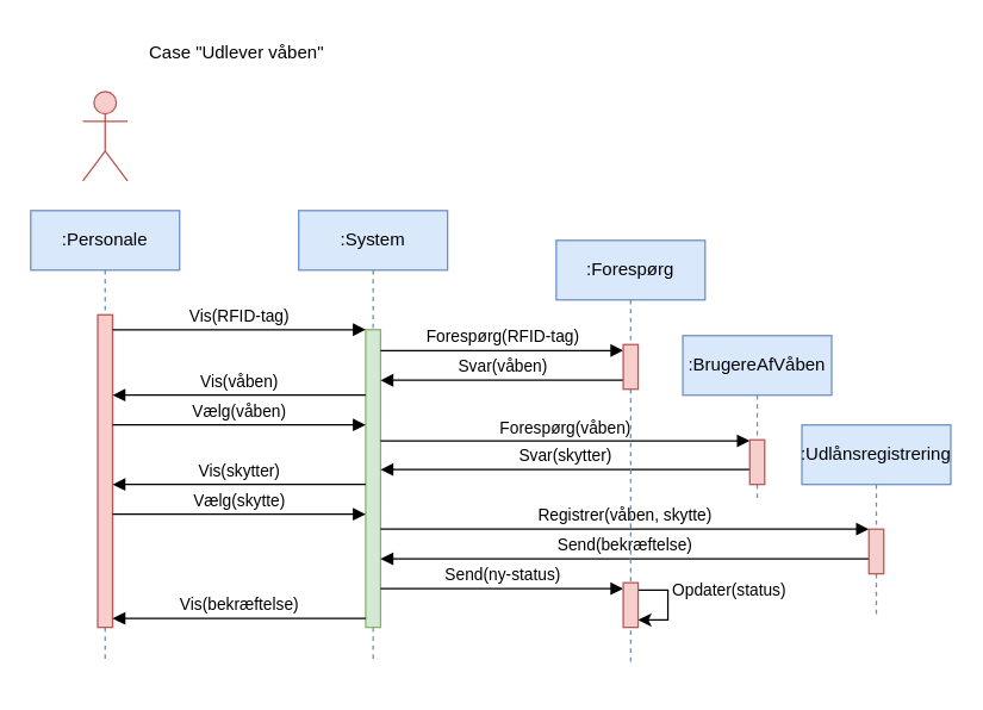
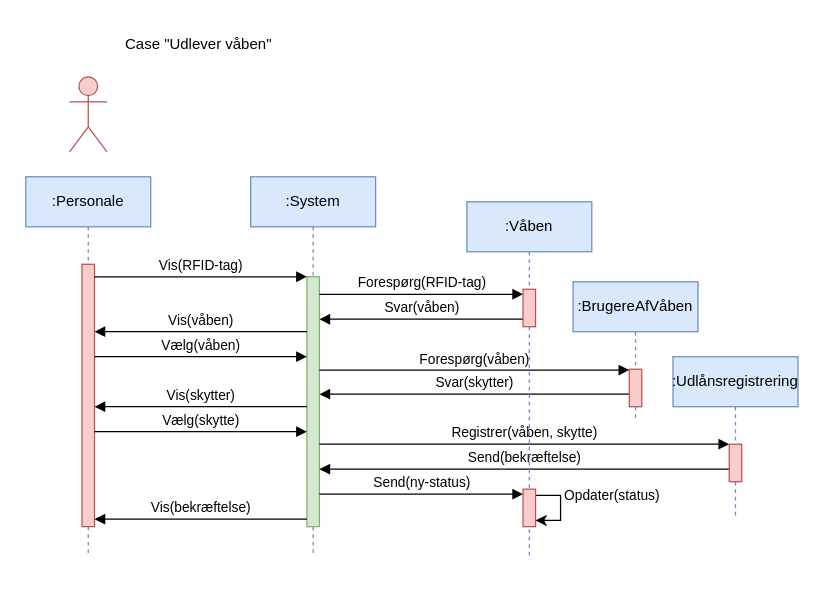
- <mxCell id="24" value=":Forespørg" style="shape=umlLifeline;perimeter=lifelinePerimeter;whiteSpace=wrap;html=1;container=0;dropTarget=0;collapsible=0;recursiveResize=0;outlineConnect=0;portConstraint=eastwest;newEdgeStyle={&quot;edgeStyle&quot;:&quot;elbowEdgeStyle&quot;,&quot;elbow&quot;:&quot;vertical&quot;,&quot;curved&quot;:0,&quot;rounded&quot;:0};fillColor=#dae8fc;strokeColor=#6c8ebf;" vertex="1" parent="23"><mxGeometry width="100" height="284" as="geometry" /></mxCell>
+ <mxCell id="24" value=":Våben" style="shape=umlLifeline;perimeter=lifelinePerimeter;whiteSpace=wrap;html=1;container=0;dropTarget=0;collapsible=0;recursiveResize=0;outlineConnect=0;portConstraint=eastwest;newEdgeStyle={&quot;edgeStyle&quot;:&quot;elbowEdgeStyle&quot;,&quot;elbow&quot;:&quot;vertical&quot;,&quot;curved&quot;:0,&quot;rounded&quot;:0};fillColor=#dae8fc;strokeColor=#6c8ebf;" vertex="1" parent="23"><mxGeometry width="100" height="284" as="geometry" /></mxCell>
